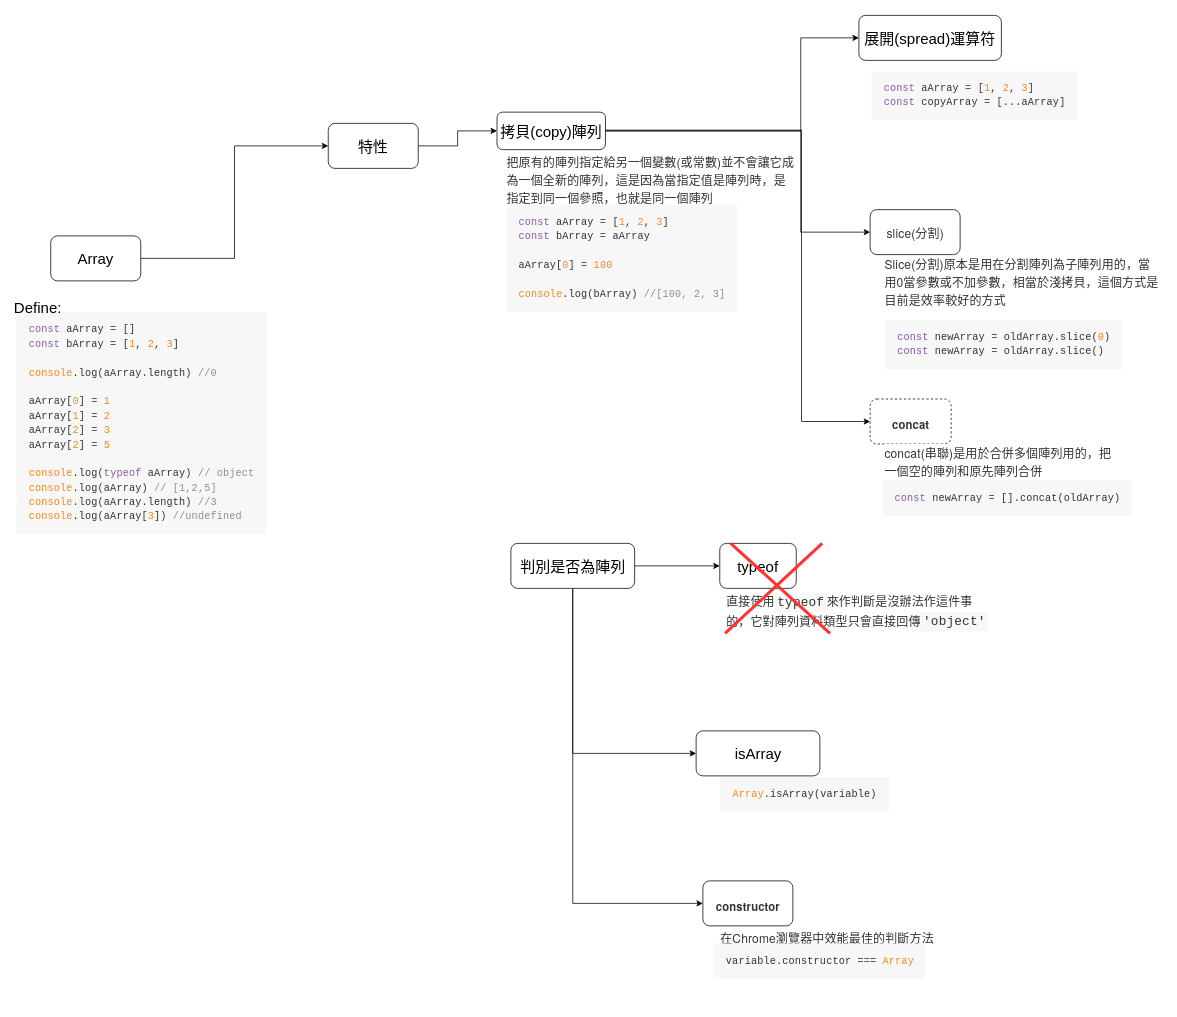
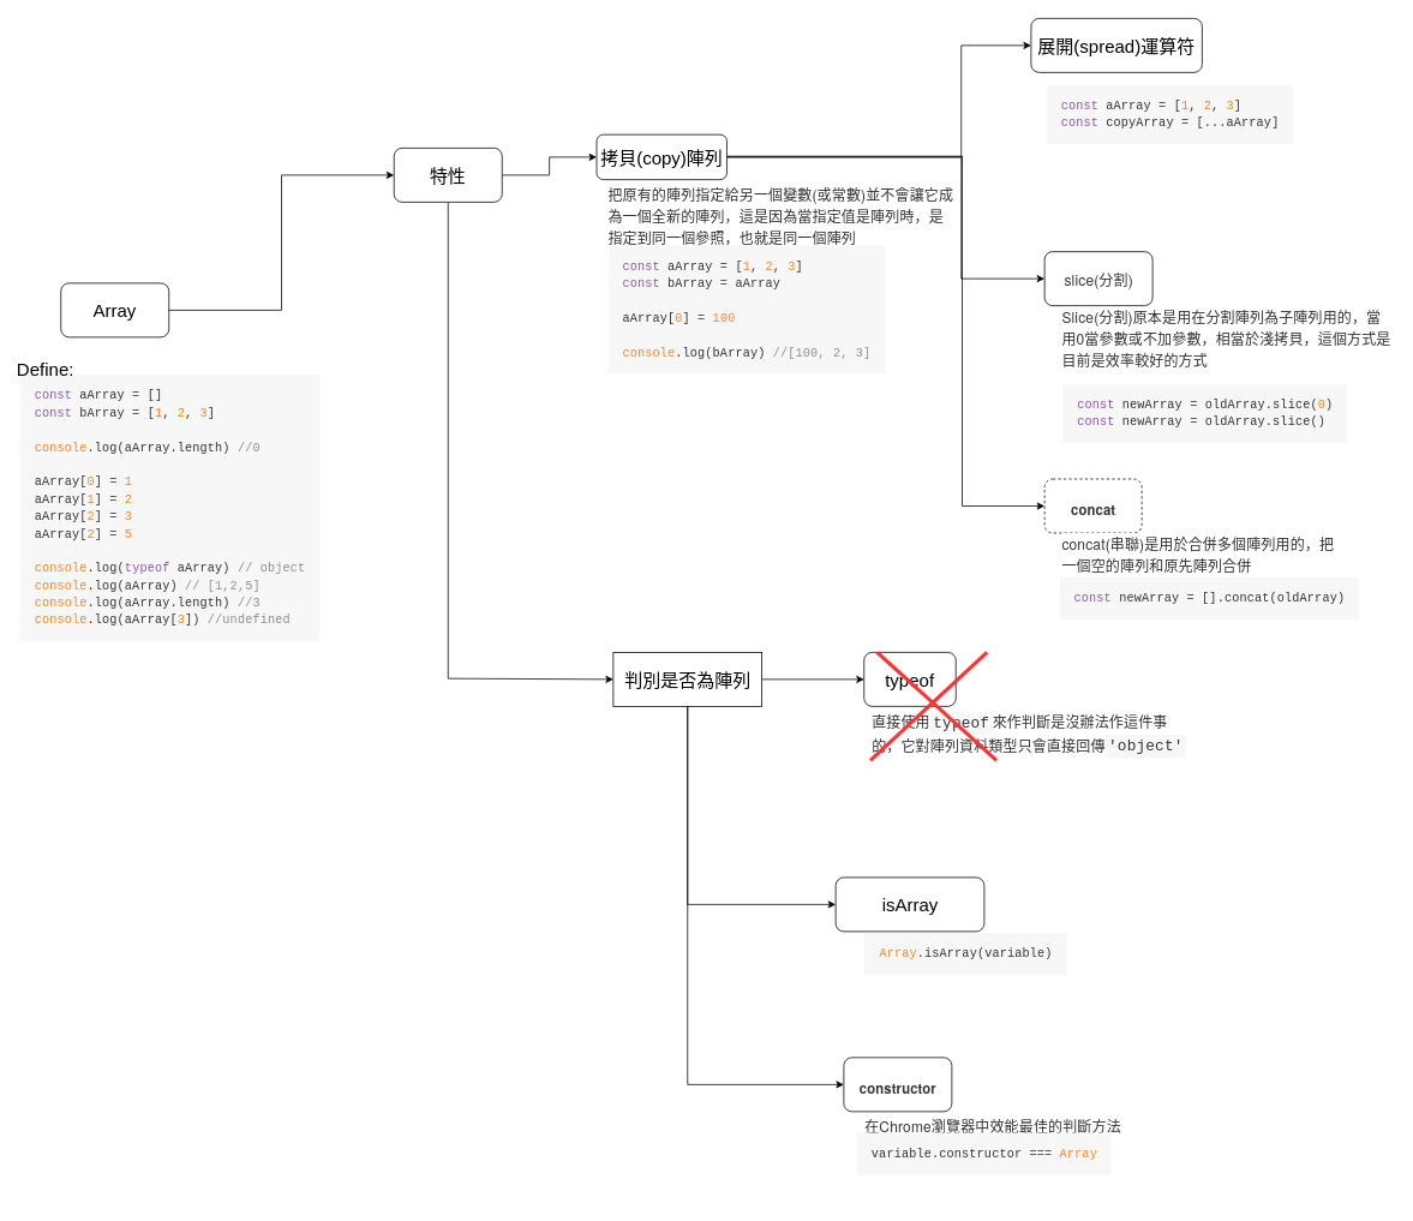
+ <mxCell id="5" value="" style="edgeStyle=orthogonalEdgeStyle;rounded=0;orthogonalLoop=1;jettySize=auto;html=1;fontSize=20;entryX=0;entryY=0.5;entryDx=0;entryDy=0;" edge="1" parent="1" source="6" target="10"><mxGeometry relative="1" as="geometry"><Array as="points"><mxPoint x="497" y="753" /></Array></mxGeometry></mxCell>
- <mxCell id="10" value="判別是否為陣列" style="rounded=1;whiteSpace=wrap;fontSize=20;" vertex="1" parent="1"><mxGeometry x="680.5" y="724" width="165" height="60" as="geometry" /></mxCell>
+ <mxCell id="10" value="判別是否為陣列" style="whiteSpace=wrap;fontSize=20;rounded=0;" vertex="1" parent="1"><mxGeometry x="680.5" y="724" width="165" height="60" as="geometry" /></mxCell>
